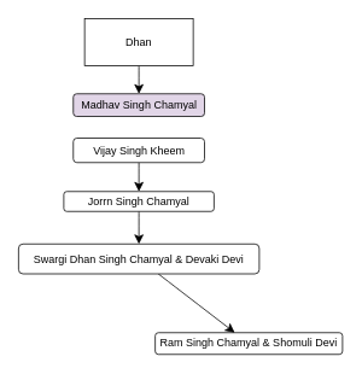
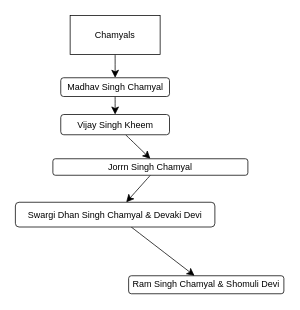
- <mxCell id="3" value="Dhan" style="whiteSpace=wrap;html=1;" vertex="1" parent="1"><mxGeometry x="93" y="20" width="120" height="52" as="geometry" /></mxCell>
+ <mxCell id="3" value="Chamyals" style="whiteSpace=wrap;html=1;" vertex="1" parent="1"><mxGeometry x="93" y="20" width="120" height="52" as="geometry" /></mxCell>
- <mxCell id="5" value="Madhav Singh Chamyal" style="rounded=1;whiteSpace=wrap;html=1;fillColor=#e1d5e7;" vertex="1" parent="1"><mxGeometry x="80.5" y="103" width="145" height="25" as="geometry" /></mxCell>
+ <mxCell id="5" value="Madhav Singh Chamyal" style="rounded=1;whiteSpace=wrap;html=1;" vertex="1" parent="1"><mxGeometry x="80.5" y="103" width="145" height="25" as="geometry" /></mxCell>
+ <mxCell id="4" style="edgeStyle=none;curved=1;rounded=0;orthogonalLoop=1;jettySize=auto;html=1;entryX=0.5;entryY=0;entryDx=0;entryDy=0;fontSize=12;startSize=8;endSize=8;" edge="1" parent="1" source="5" target="7"><mxGeometry relative="1" as="geometry" /></mxCell>
- <mxCell id="9" value="Jorrn Singh Chamyal" style="rounded=1;whiteSpace=wrap;html=1;" vertex="1" parent="1"><mxGeometry x="70" y="211" width="166" height="22" as="geometry" /></mxCell>
+ <mxCell id="9" value="Jorrn Singh Chamyal" style="rounded=1;whiteSpace=wrap;html=1;" vertex="1" parent="1"><mxGeometry x="70" y="211" width="260" height="22" as="geometry" /></mxCell>
